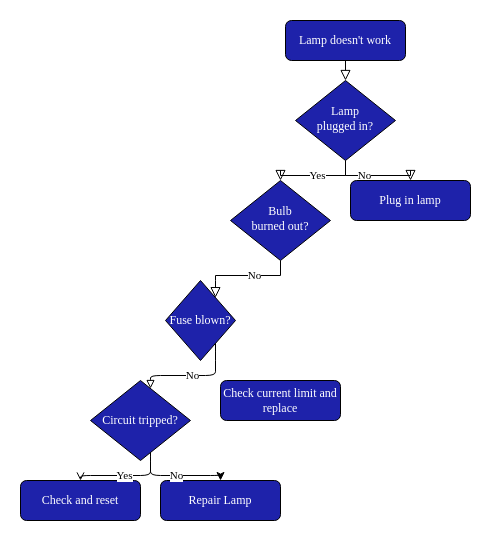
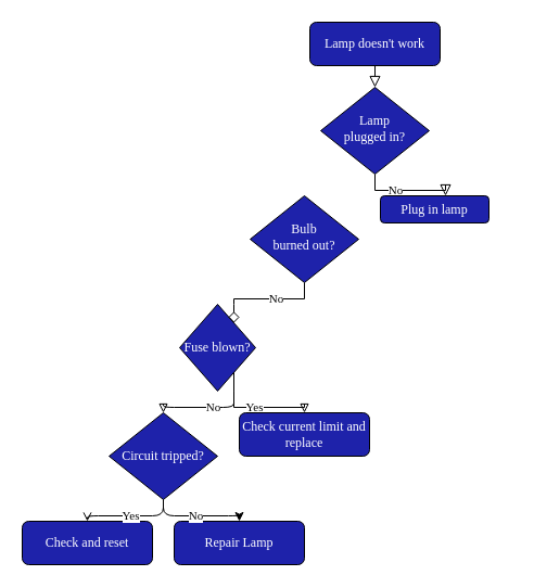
- <mxCell id="4" value="Yes" style="rounded=0;html=1;jettySize=auto;orthogonalLoop=1;fontSize=11;endArrow=block;endFill=0;endSize=8;strokeWidth=1;shadow=0;labelBackgroundColor=#ffffff;edgeStyle=orthogonalEdgeStyle;noEdgeStyle=1;fontFamily=Verdana;orthogonal=1;" parent="1" source="6" target="8" edge="1"><mxGeometry relative="1" as="geometry"><mxPoint as="offset" /><Array as="points"><mxPoint x="345" y="160" mark="1" /><mxPoint x="345" y="175" mark="9" /><mxPoint x="280" y="175" mark="10" /><mxPoint x="280" y="180" mark="2" /></Array></mxGeometry></mxCell>
- <mxCell id="7" value="Plug in lamp" style="rounded=1;whiteSpace=wrap;html=1;fontSize=12;glass=0;strokeWidth=1;shadow=0;fontFamily=Verdana;fillColor=#1E22AA;fontColor=#FFFFFF;" parent="1" vertex="1"><mxGeometry x="350" y="180" width="120" height="40" as="geometry" /></mxCell>
+ <mxCell id="7" value="Plug in lamp" style="rounded=1;whiteSpace=wrap;html=1;fontSize=12;glass=0;strokeWidth=1;shadow=0;fontFamily=Verdana;fillColor=#1E22AA;fontColor=#FFFFFF;" parent="1" vertex="1"><mxGeometry x="350" y="180" width="100" height="25" as="geometry" /></mxCell>
- <mxCell id="12" value="No" style="rounded=0;html=1;jettySize=auto;orthogonalLoop=1;fontSize=11;endArrow=block;endFill=0;endSize=8;strokeWidth=1;shadow=0;labelBackgroundColor=#ffffff;edgeStyle=orthogonalEdgeStyle;noEdgeStyle=1;fontFamily=Verdana;orthogonal=1;" edge="1" parent="1" source="8" target="11"><mxGeometry x="-0.2" relative="1" as="geometry"><mxPoint as="offset" /><mxPoint x="400" y="390" as="sourcePoint" /><mxPoint x="400" y="570" as="targetPoint" /><Array as="points"><mxPoint x="280" y="260" mark="1" /><mxPoint x="280" y="275" mark="9" /><mxPoint x="215" y="275" mark="10" /><mxPoint x="215" y="280" mark="2" /></Array></mxGeometry></mxCell>
+ <mxCell id="12" value="No" style="rounded=0;html=1;jettySize=auto;orthogonalLoop=1;fontSize=11;endArrow=diamond;endFill=0;endSize=8;strokeWidth=1;shadow=0;labelBackgroundColor=#ffffff;edgeStyle=orthogonalEdgeStyle;noEdgeStyle=1;fontFamily=Verdana;orthogonal=1;" edge="1" parent="1" source="8" target="11"><mxGeometry x="-0.2" relative="1" as="geometry"><mxPoint as="offset" /><mxPoint x="400" y="390" as="sourcePoint" /><mxPoint x="400" y="570" as="targetPoint" /><Array as="points"><mxPoint x="280" y="260" mark="1" /><mxPoint x="280" y="275" mark="9" /><mxPoint x="215" y="275" mark="10" /><mxPoint x="215" y="280" mark="2" /></Array></mxGeometry></mxCell>
+ <mxCell id="10" value="Yes" style="edgeStyle=orthogonalEdgeStyle;rounded=0;orthogonalLoop=1;jettySize=auto;html=1;exitDx=0;exitDy=0;labelBackgroundColor=#ffffff;endArrow=block;endFill=0;noEdgeStyle=1;fontFamily=Verdana;orthogonal=1;" edge="1" parent="1" source="11" target="16"><mxGeometry relative="1" as="geometry"><Array as="points"><mxPoint x="215" y="360" mark="1" /><mxPoint x="215" y="375" mark="9" /><mxPoint x="280" y="375" mark="12" /><mxPoint x="280" y="380" mark="4" /></Array></mxGeometry></mxCell>
- <mxCell id="13" value="Circuit tripped?" style="rhombus;whiteSpace=wrap;html=1;fontFamily=Verdana;fillColor=#1E22AA;fontColor=#FFFFFF;" vertex="1" parent="1"><mxGeometry x="90" y="380" width="100" height="80" as="geometry" /></mxCell>
+ <mxCell id="13" value="Circuit tripped?" style="rhombus;whiteSpace=wrap;html=1;fontFamily=Verdana;fillColor=#1E22AA;fontColor=#FFFFFF;" vertex="1" parent="1"><mxGeometry x="100" y="380" width="100" height="80" as="geometry" /></mxCell>
